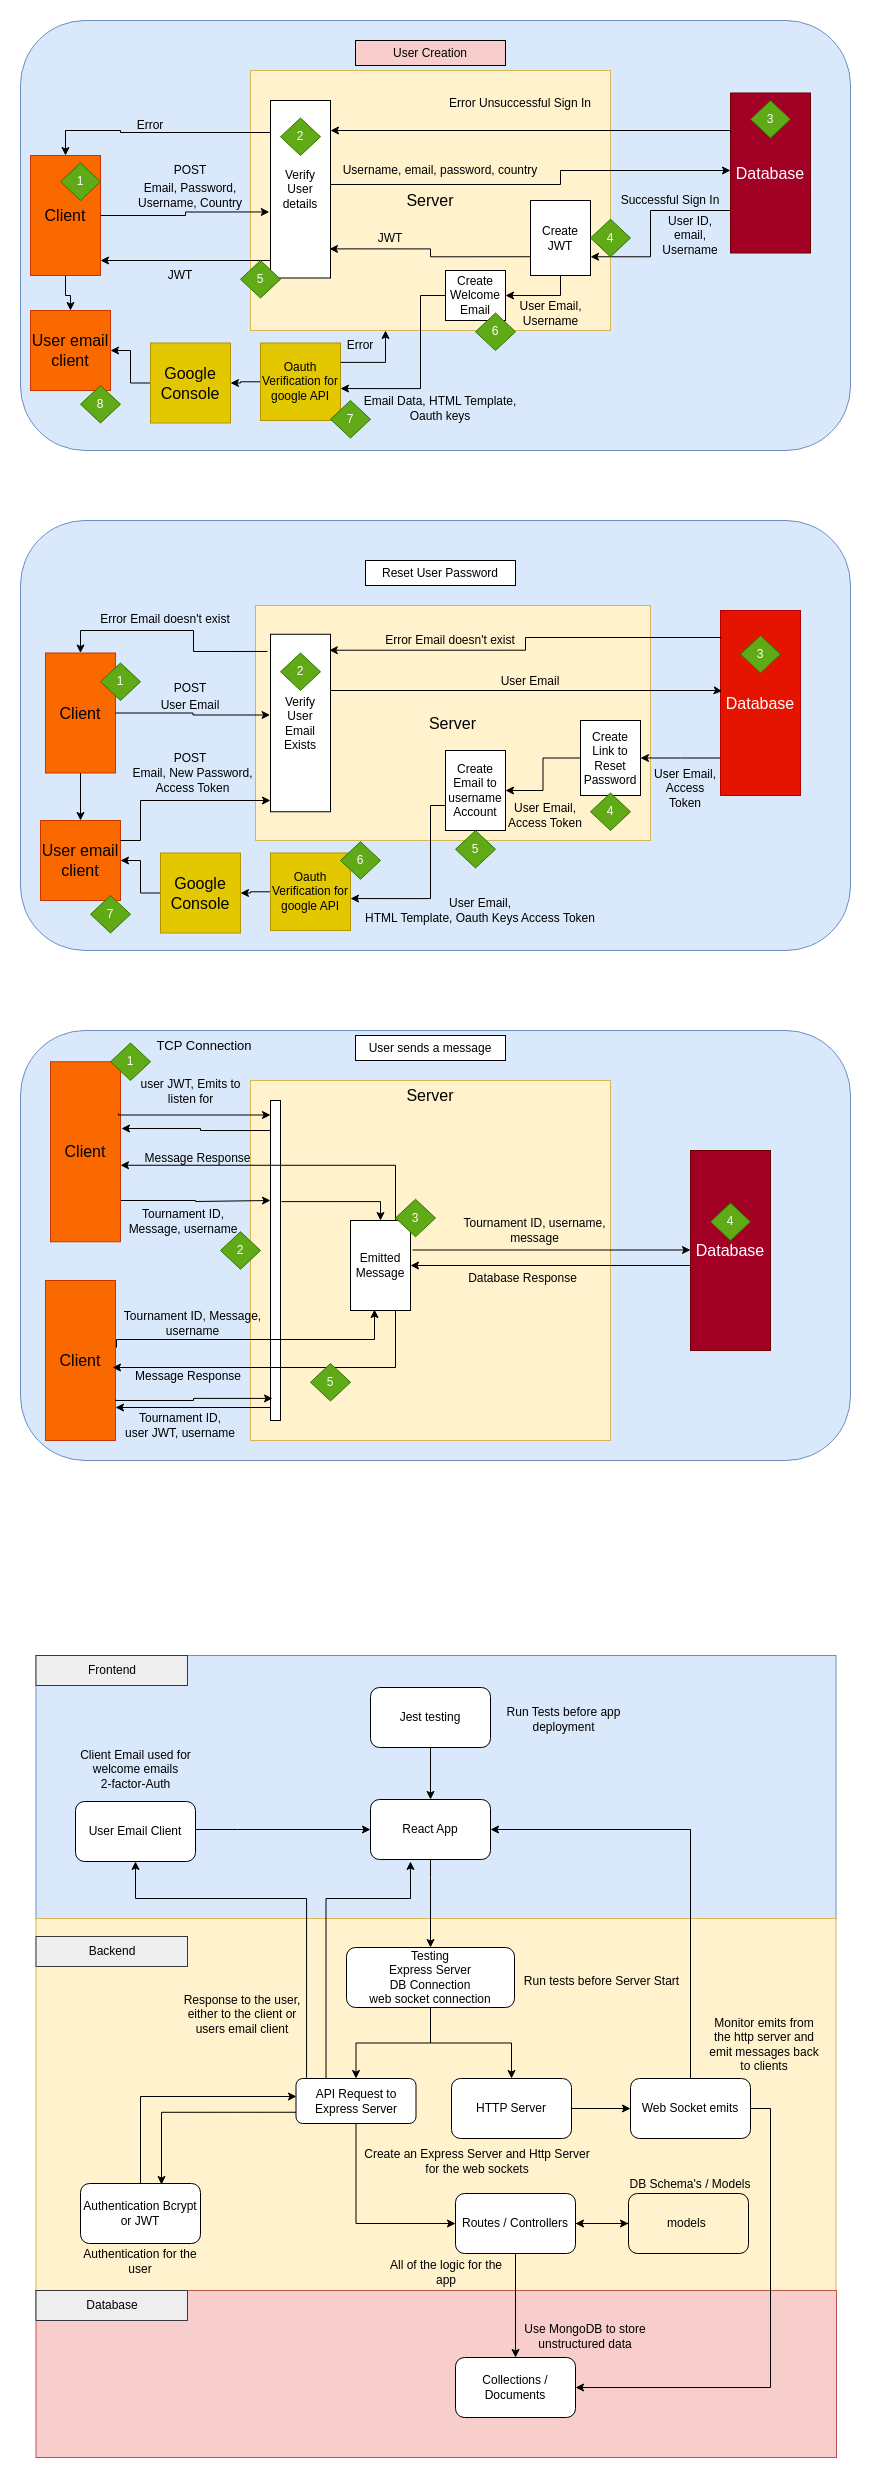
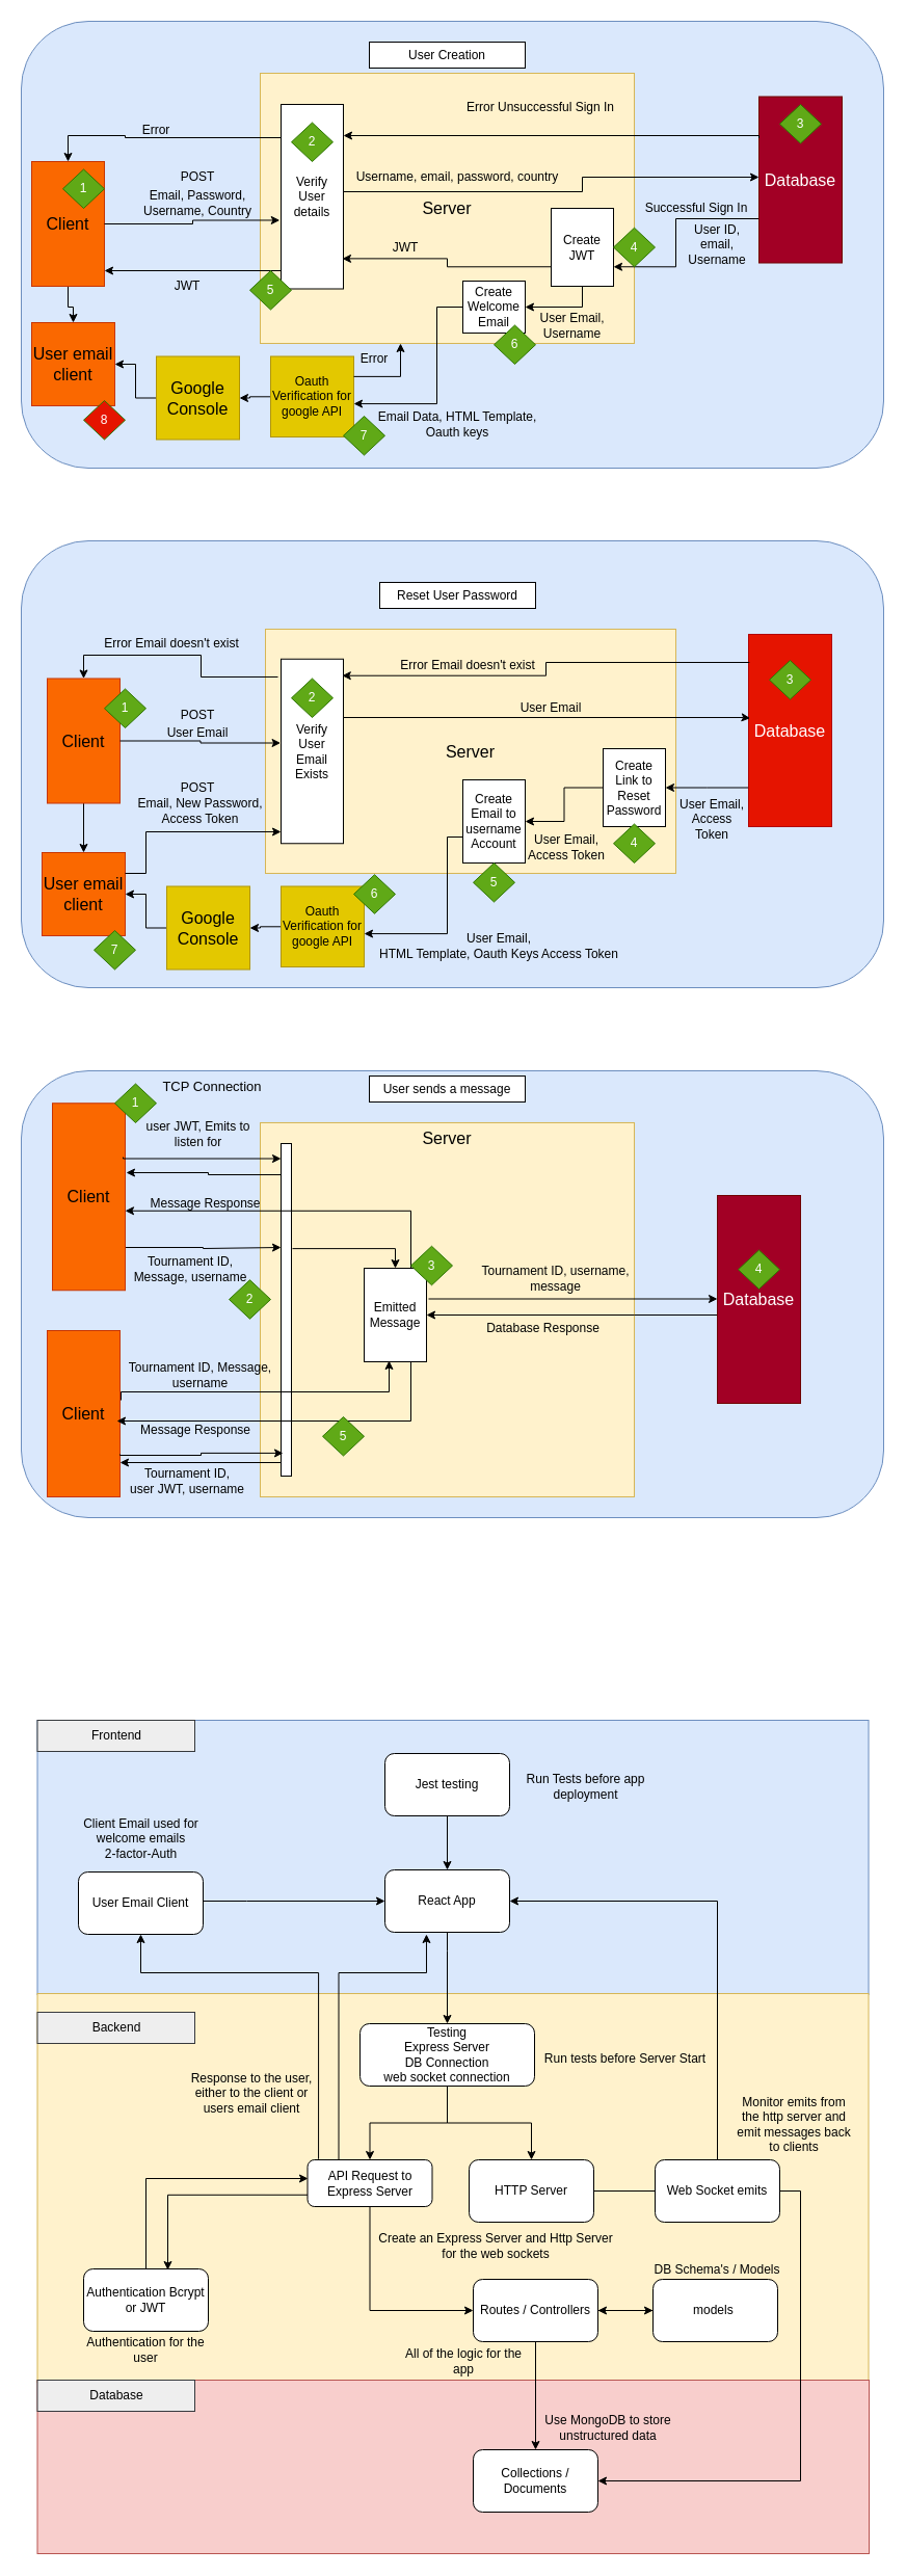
- <mxCell id="6" value="User Creation" style="rounded=0;whiteSpace=wrap;html=1;fillColor=#f8cecc;" parent="1" vertex="1"><mxGeometry x="355" y="40" width="150" height="25" as="geometry" /></mxCell>
+ <mxCell id="6" value="User Creation" style="rounded=0;whiteSpace=wrap;html=1;" parent="1" vertex="1"><mxGeometry x="355" y="40" width="150" height="25" as="geometry" /></mxCell>
- <mxCell id="40" value="8" style="rhombus;whiteSpace=wrap;html=1;fillColor=#60a917;strokeColor=#2D7600;fontColor=#ffffff;" parent="1" vertex="1"><mxGeometry x="80" y="385" width="40" height="37.5" as="geometry" /></mxCell>
+ <mxCell id="40" value="8" style="rhombus;whiteSpace=wrap;html=1;fillColor=#e51400;strokeColor=#2D7600;fontColor=#ffffff;" parent="1" vertex="1"><mxGeometry x="80" y="385" width="40" height="37.5" as="geometry" /></mxCell>
- <mxCell id="136" style="edgeStyle=orthogonalEdgeStyle;rounded=0;orthogonalLoop=1;jettySize=auto;html=1;entryX=0;entryY=0.5;entryDx=0;entryDy=0;" edge="1" parent="1" source="137" target="146"><mxGeometry relative="1" as="geometry" /></mxCell>
+ <mxCell id="136" style="edgeStyle=orthogonalEdgeStyle;rounded=0;orthogonalLoop=1;jettySize=auto;html=1;entryX=0;entryY=0.5;entryDx=0;entryDy=0;endArrow=none;" edge="1" parent="1" source="137" target="146"><mxGeometry relative="1" as="geometry" /></mxCell>
- <mxCell id="149" value="models&amp;nbsp;" style="rounded=1;whiteSpace=wrap;html=1;fillColor=#fff2cc;" vertex="1" parent="1"><mxGeometry x="628" y="2193" width="120" height="60" as="geometry" /></mxCell>
+ <mxCell id="149" value="models&amp;nbsp;" style="rounded=1;whiteSpace=wrap;html=1;" vertex="1" parent="1"><mxGeometry x="628" y="2193" width="120" height="60" as="geometry" /></mxCell>
